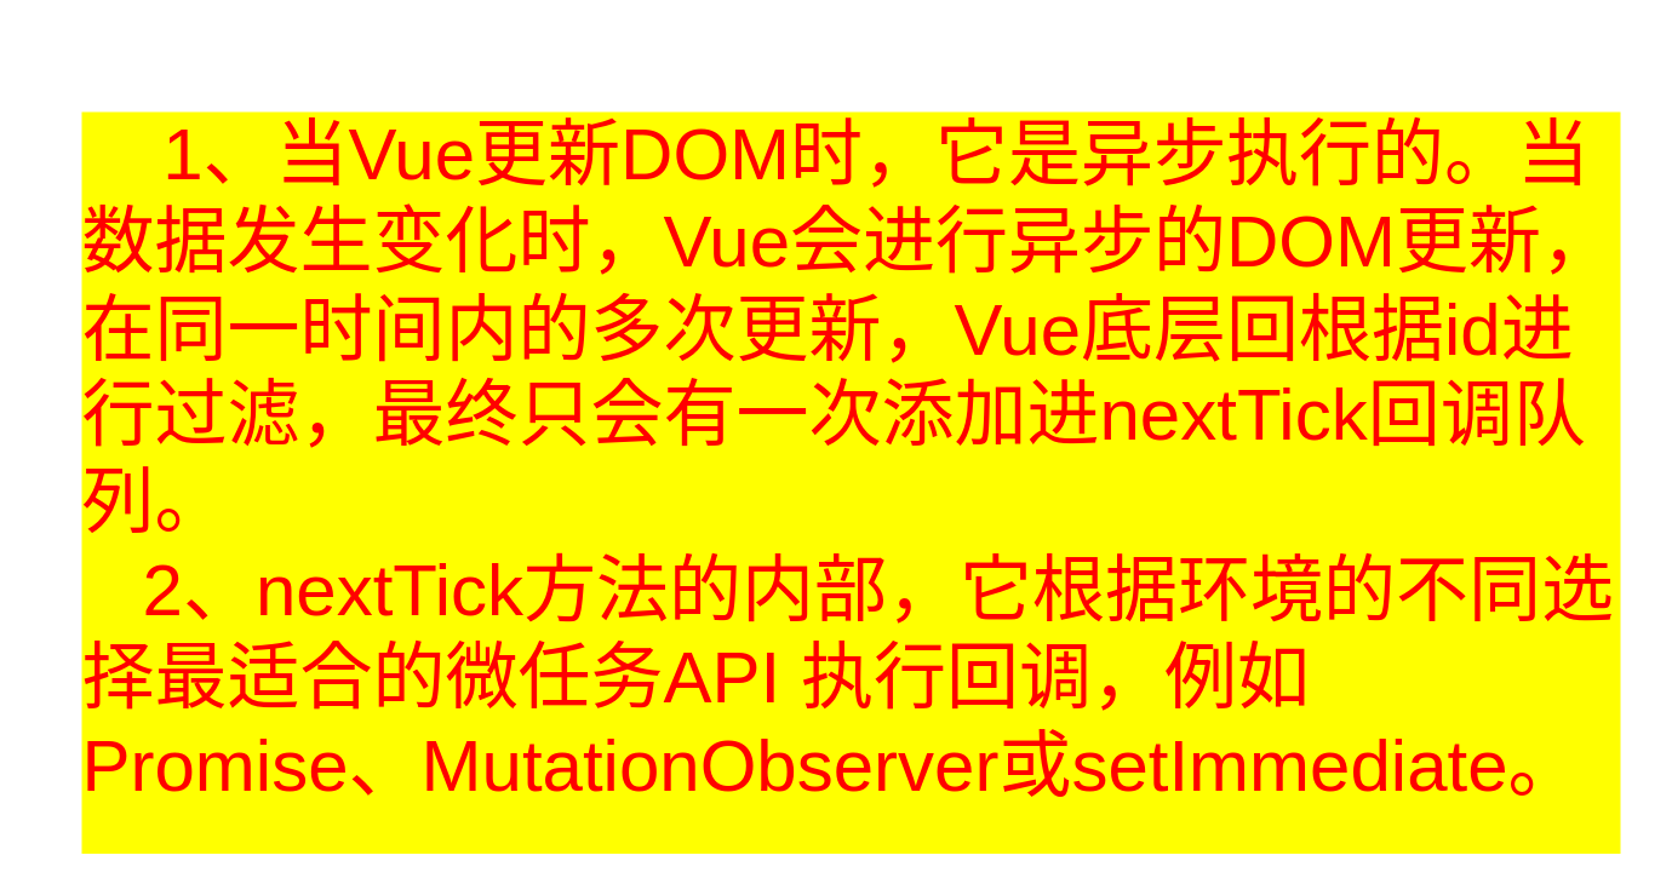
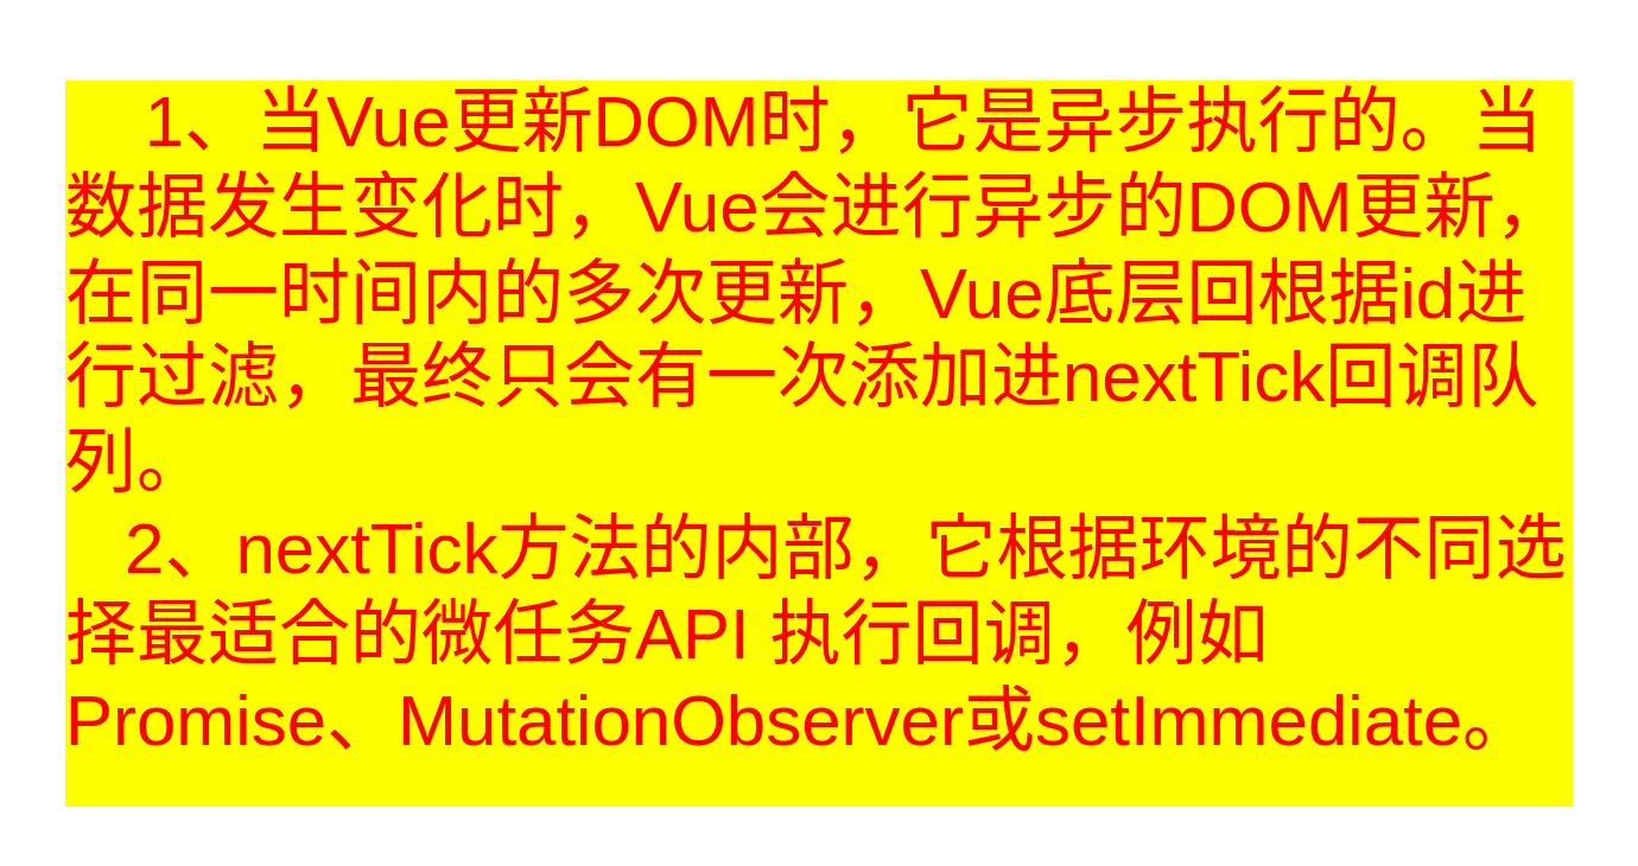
- <mxCell id="2" value="&lt;div style=&quot;border-color: rgb(0, 0, 0); color: rgb(255, 0, 0); font-family: Helvetica; font-style: normal; font-variant-ligatures: normal; font-variant-caps: normal; font-weight: 400; letter-spacing: normal; orphans: 2; text-align: left; text-indent: 0px; text-transform: none; widows: 2; word-spacing: 0px; -webkit-text-stroke-width: 0px; text-decoration-thickness: initial; text-decoration-style: initial; text-decoration-color: initial; font-size: 12px;&quot;&gt;&lt;/div&gt;&lt;font color=&quot;#ff0000&quot;&gt;&lt;span style=&quot;font-size: 24px;&quot;&gt;&amp;nbsp; &amp;nbsp; 1、当Vue更新DOM时，它是异步执行的。当数据发生变化时，Vue会进行异步的DOM更新，在同一时间内的多次更新，Vue底层回根据id进行过滤，最终只会有一次添加进nextTick回调队列。&lt;br&gt;&lt;/span&gt;&amp;nbsp; &amp;nbsp; &lt;font style=&quot;font-size: 24px;&quot;&gt;&amp;nbsp;2、nextTick方法的内部，&lt;/font&gt;&lt;/font&gt;&lt;span style=&quot;color: rgb(255, 0, 0); font-size: 24px;&quot;&gt;它根据环境的不同选择最适合的微任务API&amp;nbsp;&lt;/span&gt;&lt;font color=&quot;#ff0000&quot;&gt;&lt;font style=&quot;font-size: 24px;&quot;&gt;执行回调，例如Promise、MutationObserver或setImmediate。&lt;/font&gt;&lt;br&gt;&lt;br&gt;&lt;/font&gt;" style="text;whiteSpace=wrap;html=1;labelBackgroundColor=#FFFF00;" parent="1" vertex="1"><mxGeometry x="25" y="30" width="510" height="250" as="geometry" /></mxCell>
+ <mxCell id="2" value="&lt;div style=&quot;border-color: rgb(0, 0, 0); color: rgb(255, 0, 0); font-family: Helvetica; font-style: normal; font-variant-ligatures: normal; font-variant-caps: normal; font-weight: 400; letter-spacing: normal; orphans: 2; text-align: left; text-indent: 0px; text-transform: none; widows: 2; word-spacing: 0px; -webkit-text-stroke-width: 0px; text-decoration-thickness: initial; text-decoration-style: initial; text-decoration-color: initial; font-size: 12px;&quot;&gt;&lt;/div&gt;&lt;font color=&quot;#ff0000&quot;&gt;&lt;span style=&quot;font-size: 24px;&quot;&gt;&amp;nbsp; &amp;nbsp; 1、当Vue更新DOM时，它是异步执行的。当数据发生变化时，Vue会进行异步的DOM更新，在同一时间内的多次更新，Vue底层回根据id进行过滤，最终只会有一次添加进nextTick回调队列。&lt;br&gt;&lt;/span&gt;&amp;nbsp; &amp;nbsp; &lt;font style=&quot;font-size: 24px;&quot;&gt;&amp;nbsp;2、nextTick方法的内部，&lt;/font&gt;&lt;/font&gt;&lt;span style=&quot;color: rgb(255, 0, 0); font-size: 24px;&quot;&gt;它根据环境的不同选择最适合的微任务API&amp;nbsp;&lt;/span&gt;&lt;font color=&quot;#ff0000&quot;&gt;&lt;font style=&quot;font-size: 24px;&quot;&gt;执行回调，例如Promise、MutationObserver或setImmediate。&lt;/font&gt;&lt;br&gt;&lt;br&gt;&lt;/font&gt;" style="text;whiteSpace=wrap;html=1;labelBackgroundColor=#FFFF00;" parent="1" vertex="1"><mxGeometry x="20" y="20" width="510" height="250" as="geometry" /></mxCell>
